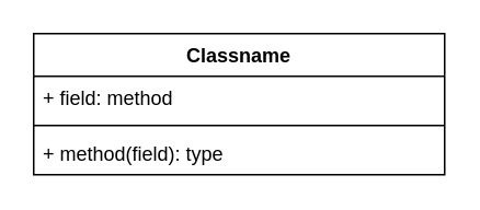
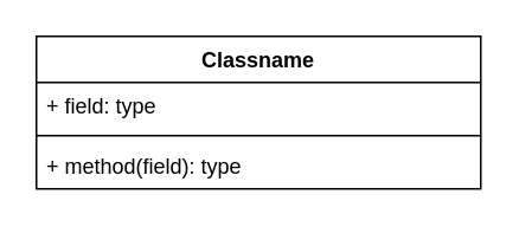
- <mxCell id="3" value="+ field: method" style="text;strokeColor=none;fillColor=none;align=left;verticalAlign=top;spacingLeft=4;spacingRight=4;overflow=hidden;rotatable=0;points=[[0,0.5],[1,0.5]];portConstraint=eastwest;whiteSpace=wrap;html=1;" parent="2" vertex="1"><mxGeometry y="26" width="250" height="26" as="geometry" /></mxCell>
+ <mxCell id="3" value="+ field: type" style="text;strokeColor=none;fillColor=none;align=left;verticalAlign=top;spacingLeft=4;spacingRight=4;overflow=hidden;rotatable=0;points=[[0,0.5],[1,0.5]];portConstraint=eastwest;whiteSpace=wrap;html=1;" parent="2" vertex="1"><mxGeometry y="26" width="250" height="26" as="geometry" /></mxCell>
